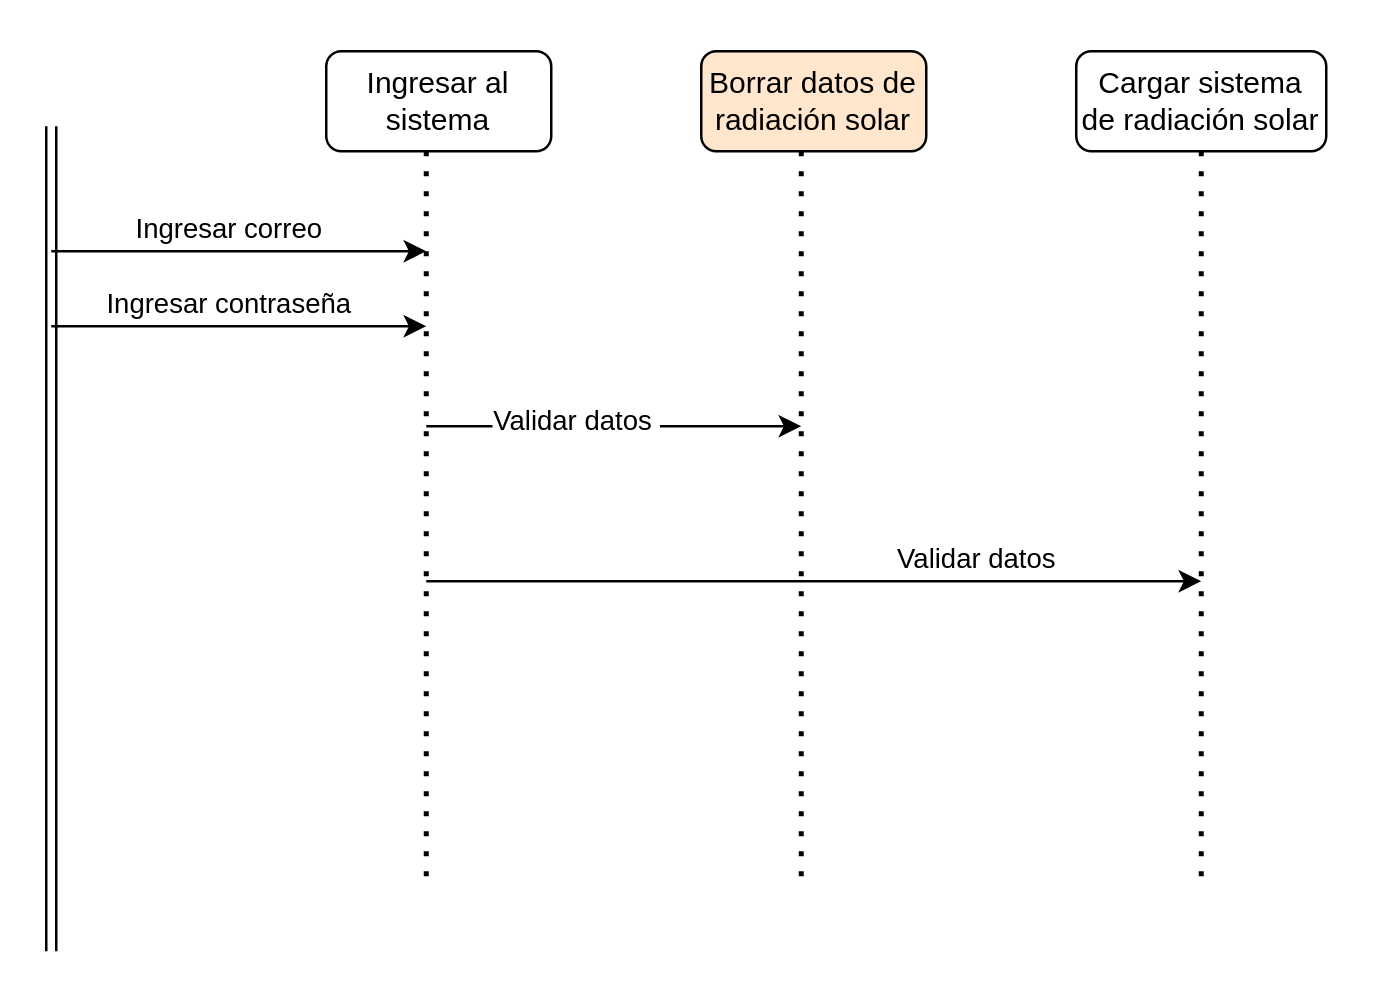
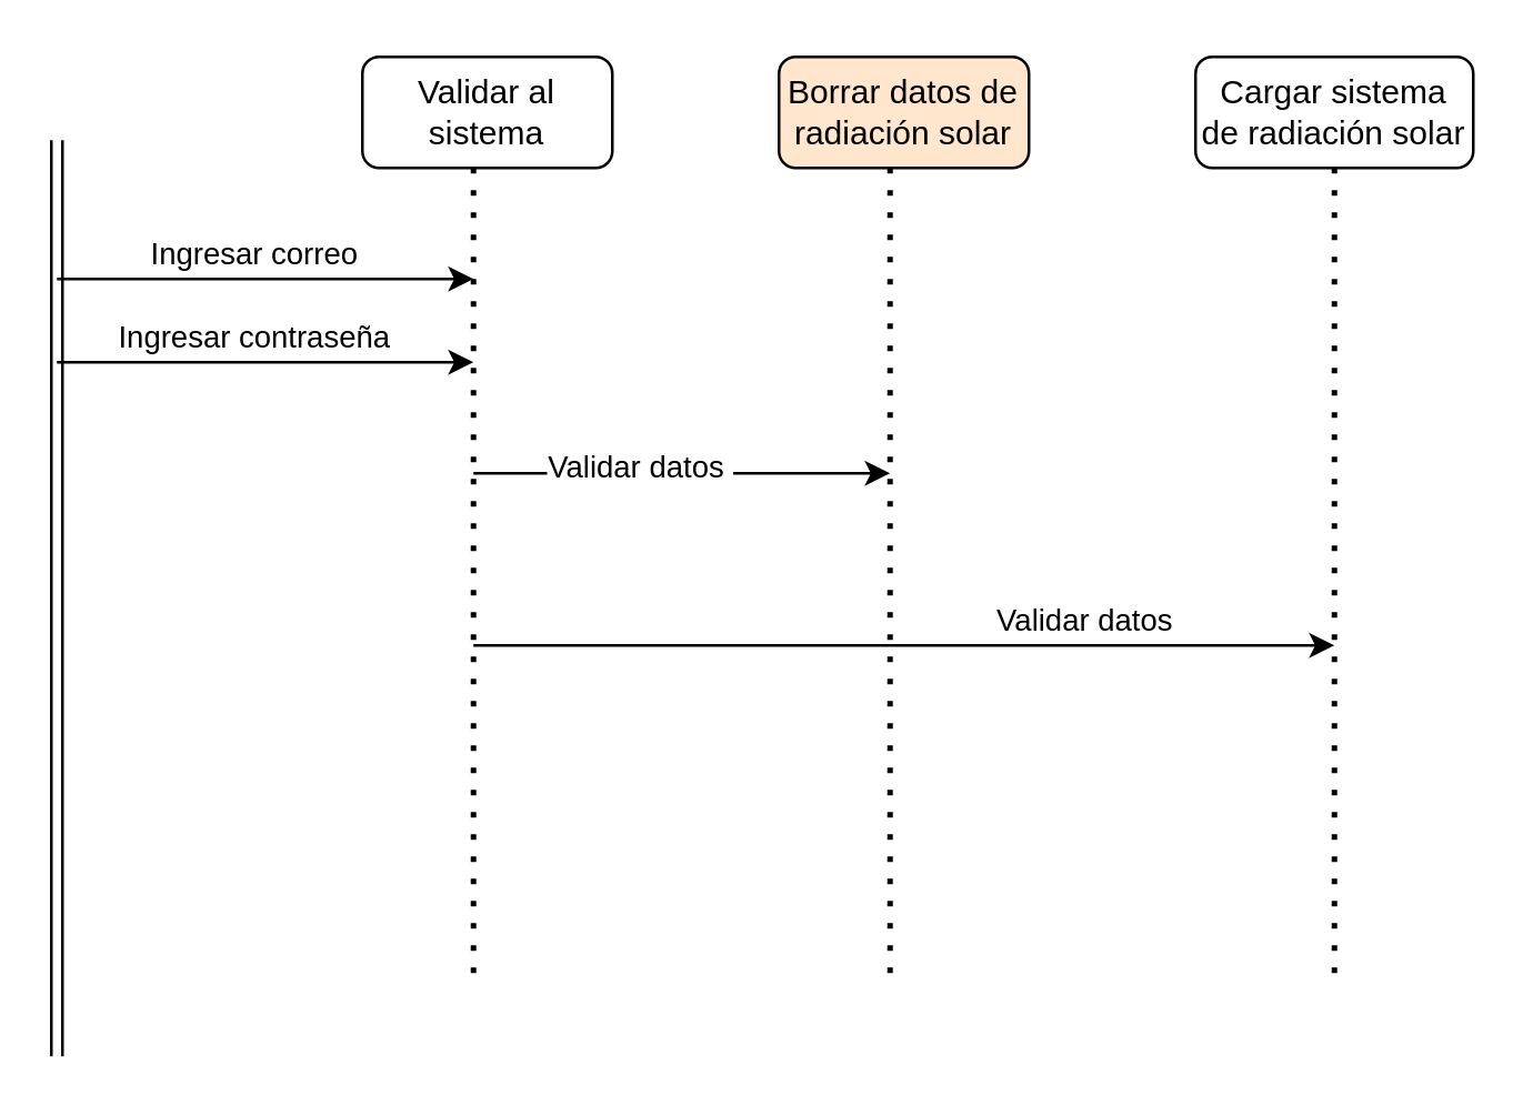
- <mxCell id="8" value="Ingresar al sistema" style="rounded=1;whiteSpace=wrap;html=1;" parent="1" vertex="1"><mxGeometry x="130" y="20" width="90" height="40" as="geometry" /></mxCell>
+ <mxCell id="8" value="Validar al sistema" style="rounded=1;whiteSpace=wrap;html=1;" parent="1" vertex="1"><mxGeometry x="130" y="20" width="90" height="40" as="geometry" /></mxCell>
